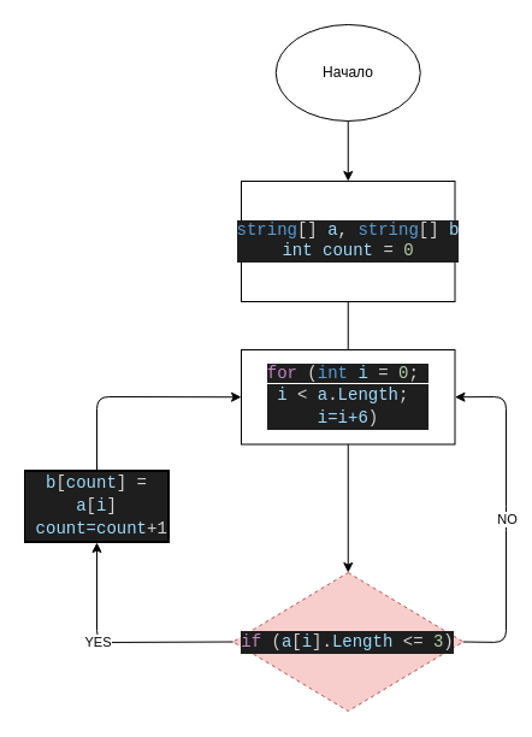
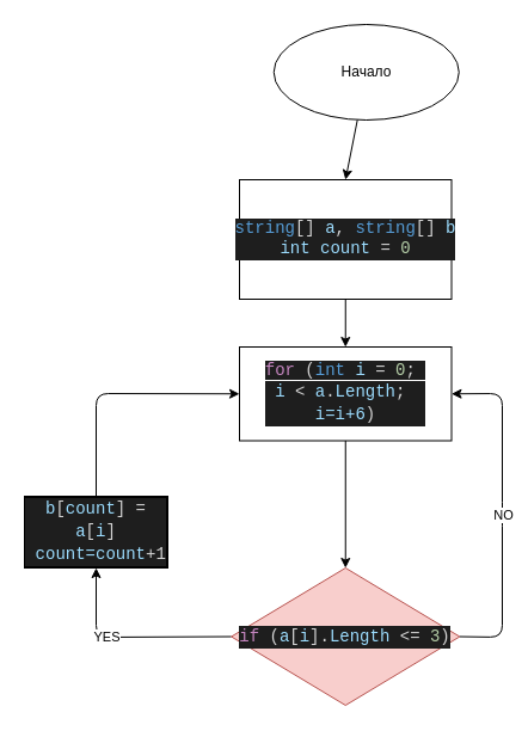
- <mxCell id="4" value="Начало" style="ellipse;whiteSpace=wrap;html=1;" parent="1" vertex="1"><mxGeometry x="228.75" y="20" width="120" height="80" as="geometry" /></mxCell>
+ <mxCell id="4" value="Начало" style="ellipse;whiteSpace=wrap;html=1;" parent="1" vertex="1"><mxGeometry x="228.75" y="20" width="155" height="80" as="geometry" /></mxCell>
- <mxCell id="5" style="edgeStyle=none;html=1;exitX=0.5;exitY=1;exitDx=0;exitDy=0;entryX=0.5;entryY=0;entryDx=0;entryDy=0;endArrow=none;" parent="1" source="6" target="14" edge="1"><mxGeometry relative="1" as="geometry"><mxPoint x="288.745" y="280" as="targetPoint" /><mxPoint x="288.75" y="280" as="sourcePoint" /></mxGeometry></mxCell>
+ <mxCell id="5" style="edgeStyle=none;html=1;exitX=0.5;exitY=1;exitDx=0;exitDy=0;entryX=0.5;entryY=0;entryDx=0;entryDy=0;" parent="1" source="6" target="14" edge="1"><mxGeometry relative="1" as="geometry"><mxPoint x="288.745" y="280" as="targetPoint" /><mxPoint x="288.75" y="280" as="sourcePoint" /></mxGeometry></mxCell>
- <mxCell id="12" value="&lt;div style=&quot;color: rgb(212 , 212 , 212) ; background-color: rgb(30 , 30 , 30) ; font-family: &amp;#34;consolas&amp;#34; , &amp;#34;courier new&amp;#34; , monospace ; font-size: 14px ; line-height: 19px&quot;&gt;&lt;div&gt;&lt;span style=&quot;color: #9cdcfe&quot;&gt;b&lt;/span&gt;[&lt;span style=&quot;color: #9cdcfe&quot;&gt;count&lt;/span&gt;] = &lt;span style=&quot;color: #9cdcfe&quot;&gt;a&lt;/span&gt;[&lt;span style=&quot;color: #9cdcfe&quot;&gt;i&lt;/span&gt;]&lt;/div&gt;&lt;div&gt;&amp;nbsp;&lt;span style=&quot;color: rgb(156 , 220 , 254)&quot;&gt;count=count&lt;/span&gt;+1&lt;/div&gt;&lt;/div&gt;" style="whiteSpace=wrap;html=1;shadow=0;labelBackgroundColor=#000000;labelBorderColor=none;fontColor=#FFFFFF;strokeColor=#000000;fillColor=#000000;" parent="1" vertex="1"><mxGeometry x="20" y="390" width="120" height="60" as="geometry" /></mxCell>
+ <mxCell id="12" value="&lt;div style=&quot;color: rgb(212 , 212 , 212) ; background-color: rgb(30 , 30 , 30) ; font-family: &amp;#34;consolas&amp;#34; , &amp;#34;courier new&amp;#34; , monospace ; font-size: 14px ; line-height: 19px&quot;&gt;&lt;div&gt;&lt;span style=&quot;color: #9cdcfe&quot;&gt;b&lt;/span&gt;[&lt;span style=&quot;color: #9cdcfe&quot;&gt;count&lt;/span&gt;] = &lt;span style=&quot;color: #9cdcfe&quot;&gt;a&lt;/span&gt;[&lt;span style=&quot;color: #9cdcfe&quot;&gt;i&lt;/span&gt;]&lt;/div&gt;&lt;div&gt;&amp;nbsp;&lt;span style=&quot;color: rgb(156 , 220 , 254)&quot;&gt;count=count&lt;/span&gt;+1&lt;/div&gt;&lt;/div&gt;" style="whiteSpace=wrap;html=1;shadow=0;labelBackgroundColor=#000000;labelBorderColor=none;fontColor=#FFFFFF;strokeColor=#000000;fillColor=#000000;" parent="1" vertex="1"><mxGeometry x="20" y="415" width="120" height="60" as="geometry" /></mxCell>
- <mxCell id="11" value="&lt;div style=&quot;color: rgb(212 , 212 , 212) ; background-color: rgb(30 , 30 , 30) ; font-family: &amp;#34;consolas&amp;#34; , &amp;#34;courier new&amp;#34; , monospace ; font-size: 14px ; line-height: 19px&quot;&gt;&lt;span style=&quot;color: #c586c0&quot;&gt;if&lt;/span&gt; (&lt;span style=&quot;color: #9cdcfe&quot;&gt;a&lt;/span&gt;[&lt;span style=&quot;color: #9cdcfe&quot;&gt;i&lt;/span&gt;].&lt;span style=&quot;color: #9cdcfe&quot;&gt;Length&lt;/span&gt; &amp;lt;= &lt;span style=&quot;color: #b5cea8&quot;&gt;3&lt;/span&gt;)&lt;/div&gt;" style="rhombus;whiteSpace=wrap;html=1;fillColor=#f8cecc;strokeColor=#b85450;dashed=1;" parent="1" vertex="1"><mxGeometry x="193.13" y="475" width="191.24" height="115" as="geometry" /></mxCell>
+ <mxCell id="11" value="&lt;div style=&quot;color: rgb(212 , 212 , 212) ; background-color: rgb(30 , 30 , 30) ; font-family: &amp;#34;consolas&amp;#34; , &amp;#34;courier new&amp;#34; , monospace ; font-size: 14px ; line-height: 19px&quot;&gt;&lt;span style=&quot;color: #c586c0&quot;&gt;if&lt;/span&gt; (&lt;span style=&quot;color: #9cdcfe&quot;&gt;a&lt;/span&gt;[&lt;span style=&quot;color: #9cdcfe&quot;&gt;i&lt;/span&gt;].&lt;span style=&quot;color: #9cdcfe&quot;&gt;Length&lt;/span&gt; &amp;lt;= &lt;span style=&quot;color: #b5cea8&quot;&gt;3&lt;/span&gt;)&lt;/div&gt;" style="rhombus;whiteSpace=wrap;html=1;fillColor=#f8cecc;strokeColor=#b85450;" parent="1" vertex="1"><mxGeometry x="193.13" y="475" width="191.24" height="115" as="geometry" /></mxCell>
